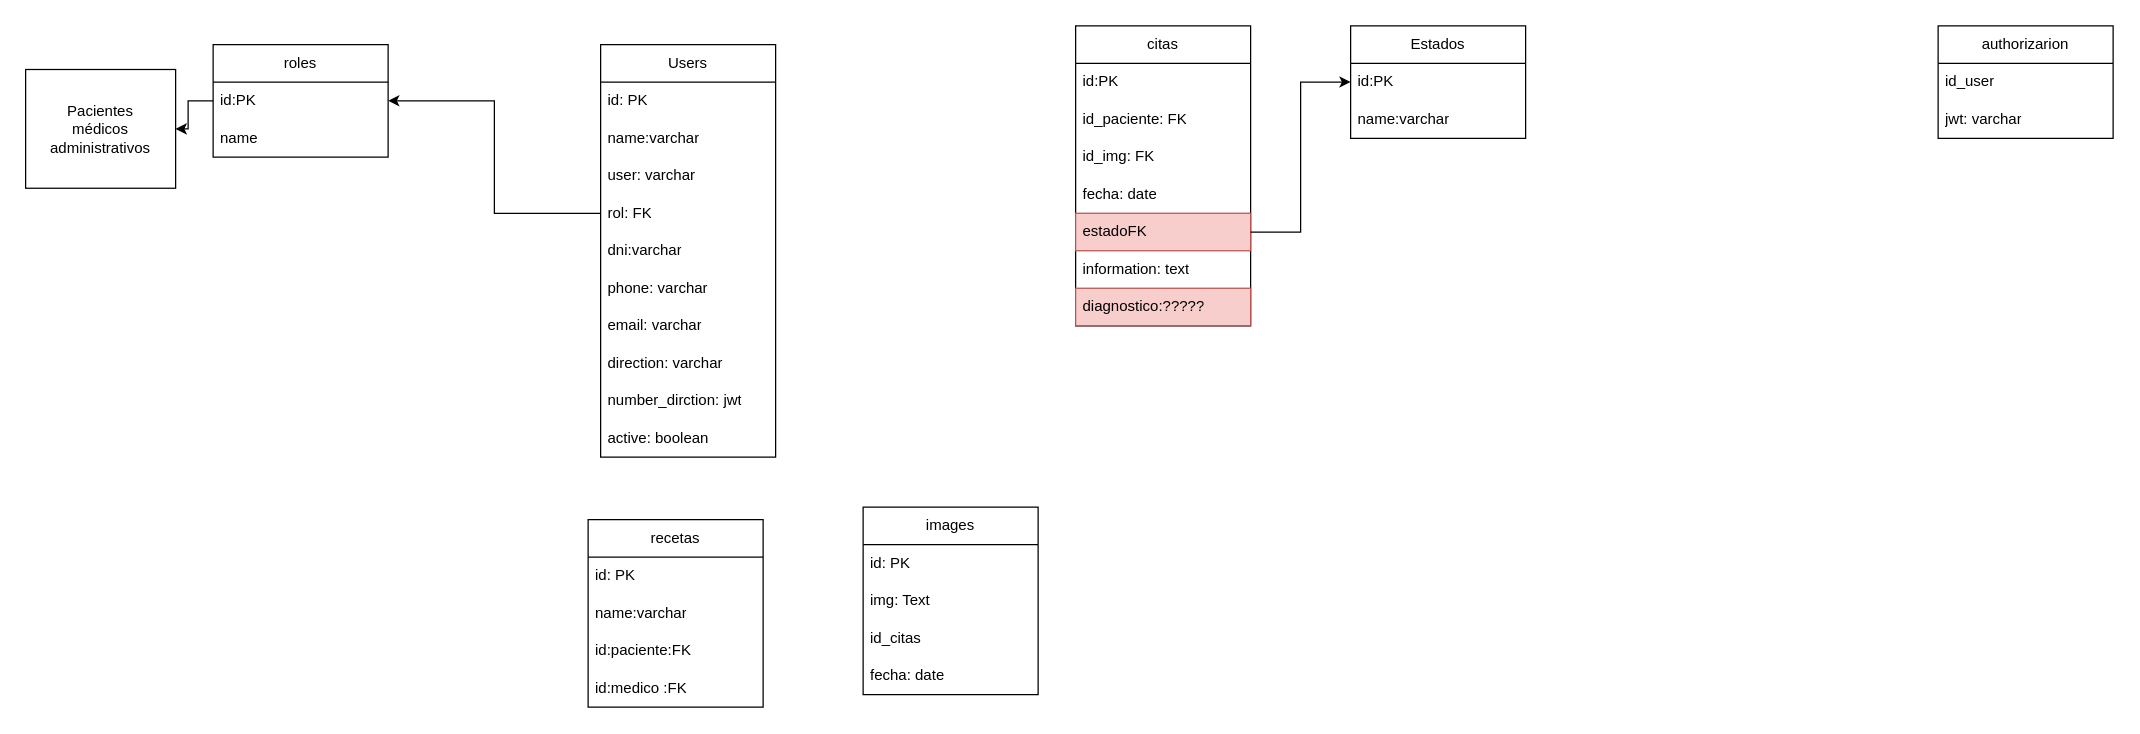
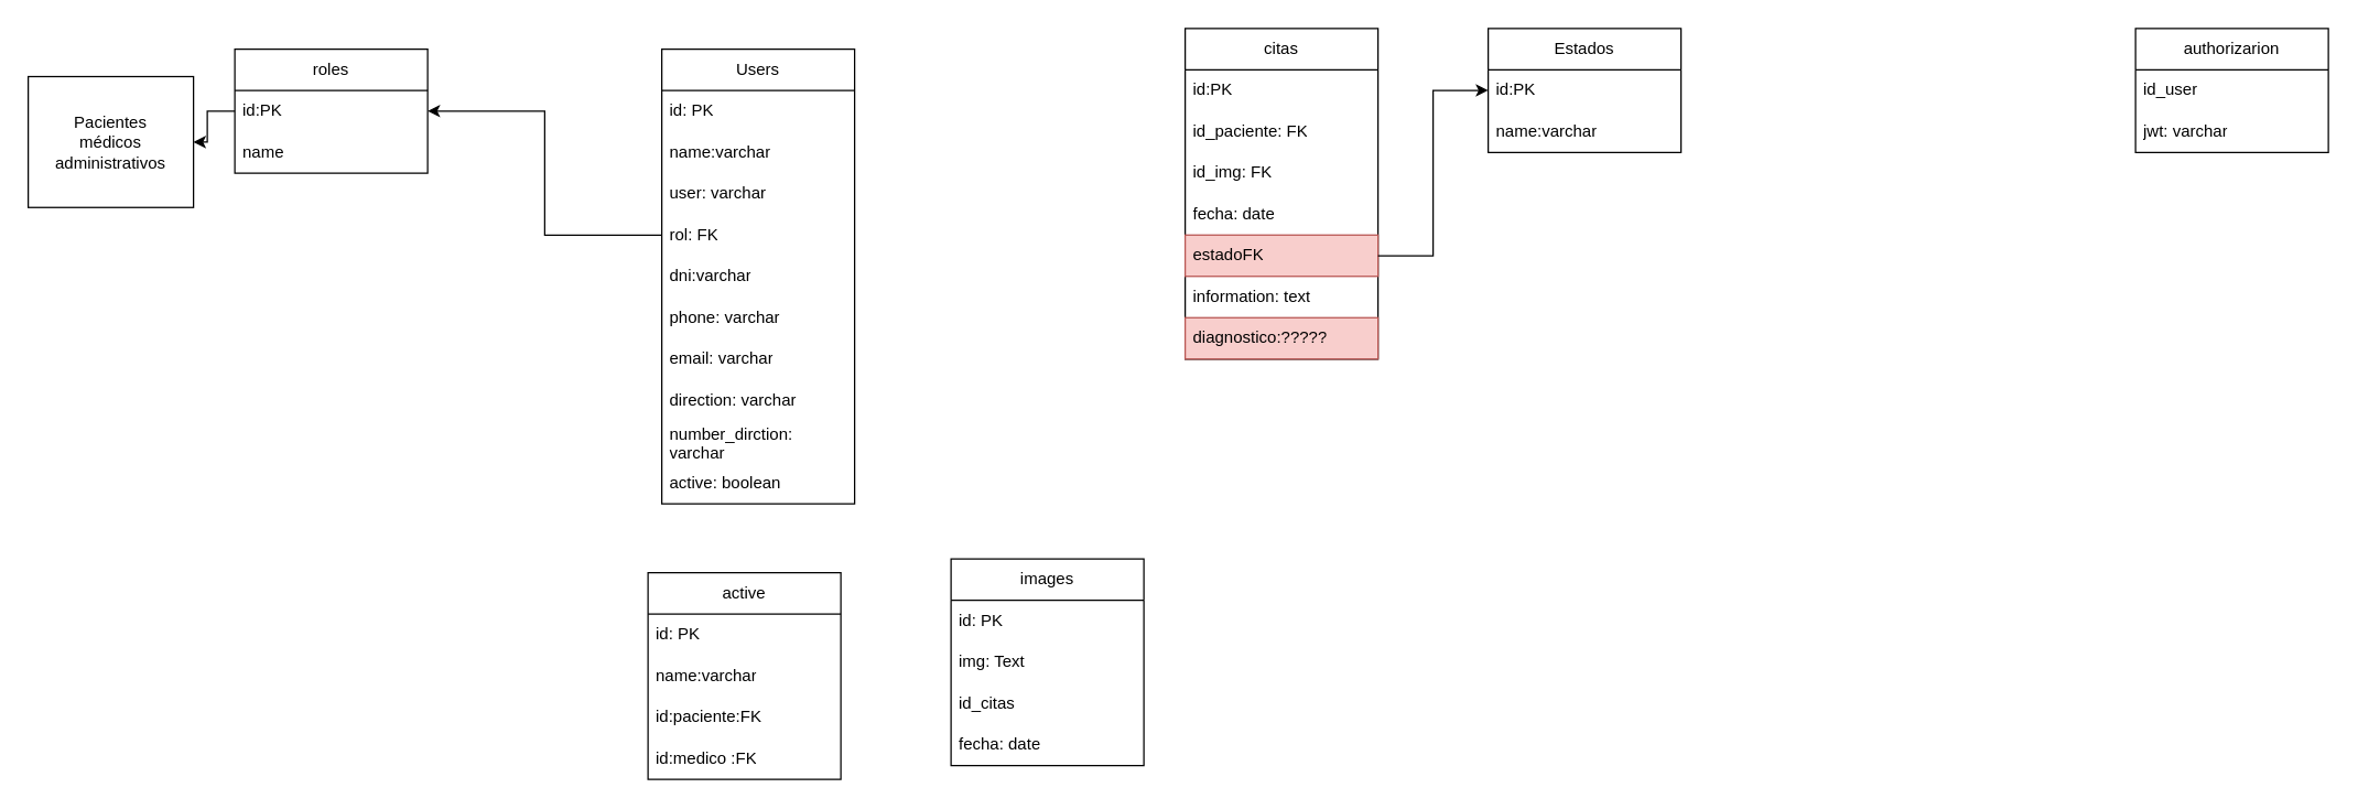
- <mxCell id="14" value="number_dirction: jwt" style="text;strokeColor=none;fillColor=none;align=left;verticalAlign=middle;spacingLeft=4;spacingRight=4;overflow=hidden;points=[[0,0.5],[1,0.5]];portConstraint=eastwest;rotatable=0;whiteSpace=wrap;html=1;" vertex="1" parent="5"><mxGeometry y="270" width="140" height="30" as="geometry" /></mxCell>
+ <mxCell id="14" value="number_dirction: varchar" style="text;strokeColor=none;fillColor=none;align=left;verticalAlign=middle;spacingLeft=4;spacingRight=4;overflow=hidden;points=[[0,0.5],[1,0.5]];portConstraint=eastwest;rotatable=0;whiteSpace=wrap;html=1;" vertex="1" parent="5"><mxGeometry y="270" width="140" height="30" as="geometry" /></mxCell>
- <mxCell id="39" value="recetas" style="swimlane;fontStyle=0;childLayout=stackLayout;horizontal=1;startSize=30;horizontalStack=0;resizeParent=1;resizeParentMax=0;resizeLast=0;collapsible=1;marginBottom=0;whiteSpace=wrap;html=1;" vertex="1" parent="1"><mxGeometry x="470" y="415" width="140" height="150" as="geometry" /></mxCell>
+ <mxCell id="39" value="active" style="swimlane;fontStyle=0;childLayout=stackLayout;horizontal=1;startSize=30;horizontalStack=0;resizeParent=1;resizeParentMax=0;resizeLast=0;collapsible=1;marginBottom=0;whiteSpace=wrap;html=1;" vertex="1" parent="1"><mxGeometry x="470" y="415" width="140" height="150" as="geometry" /></mxCell>
